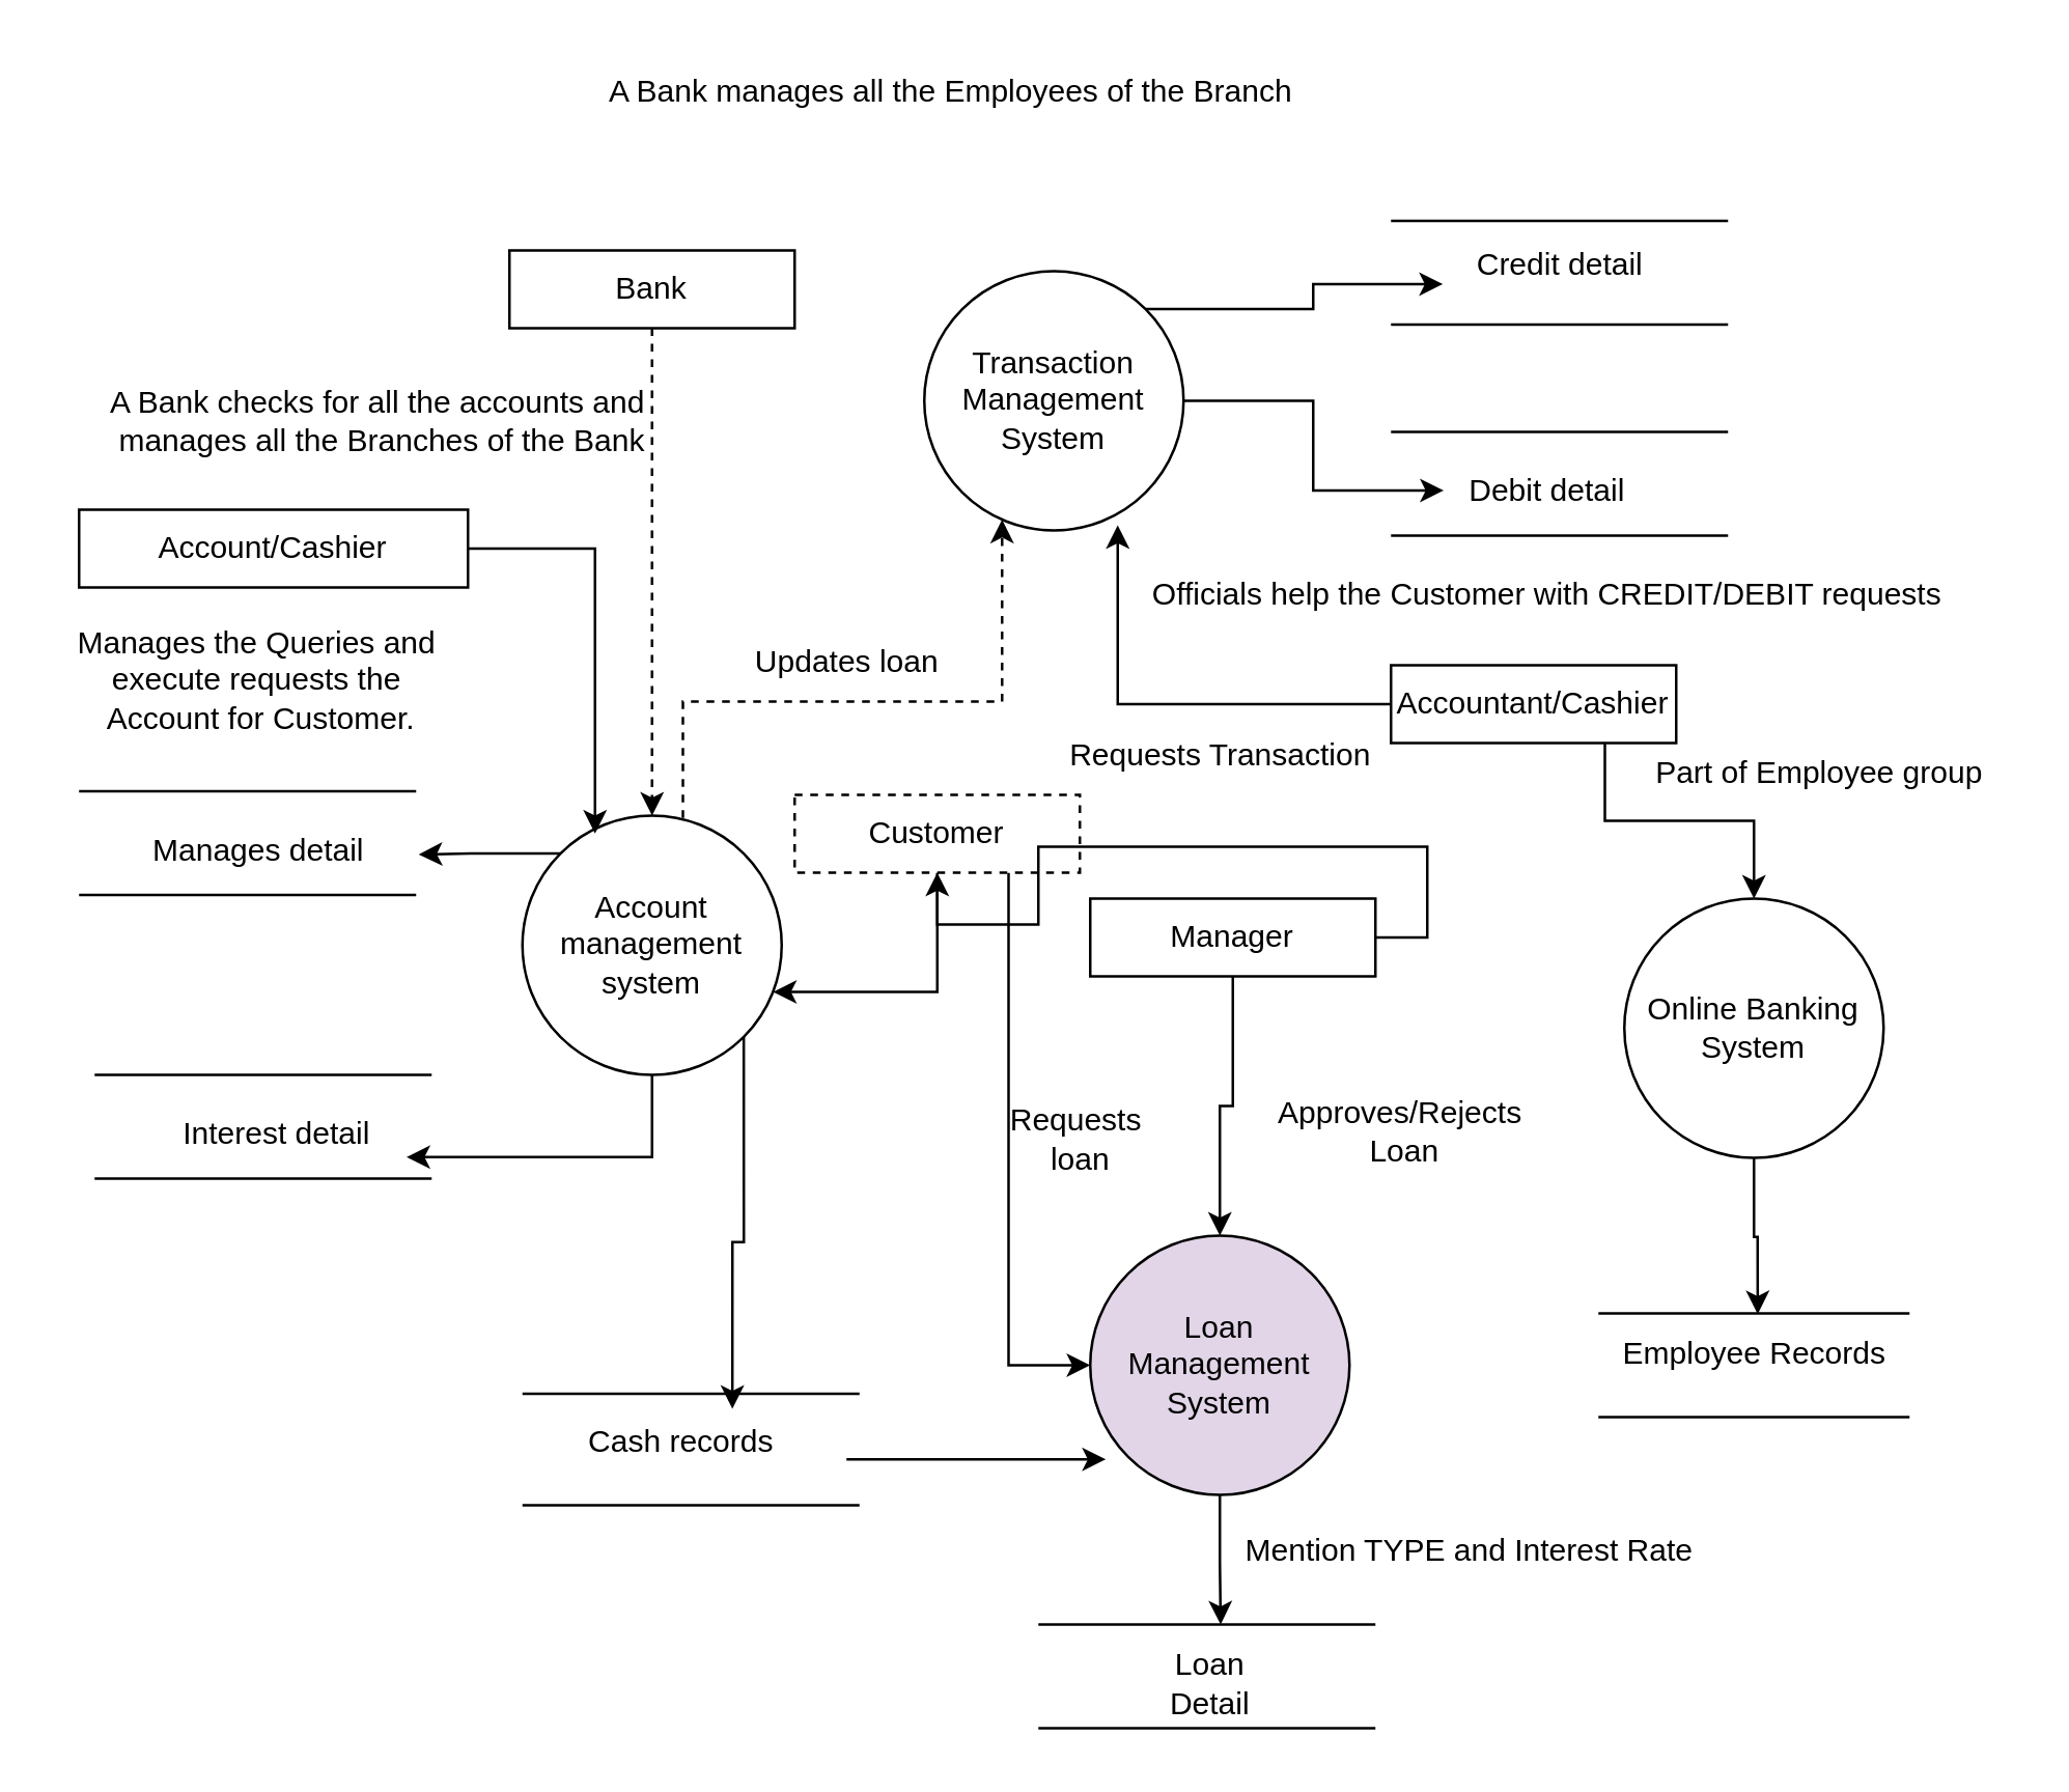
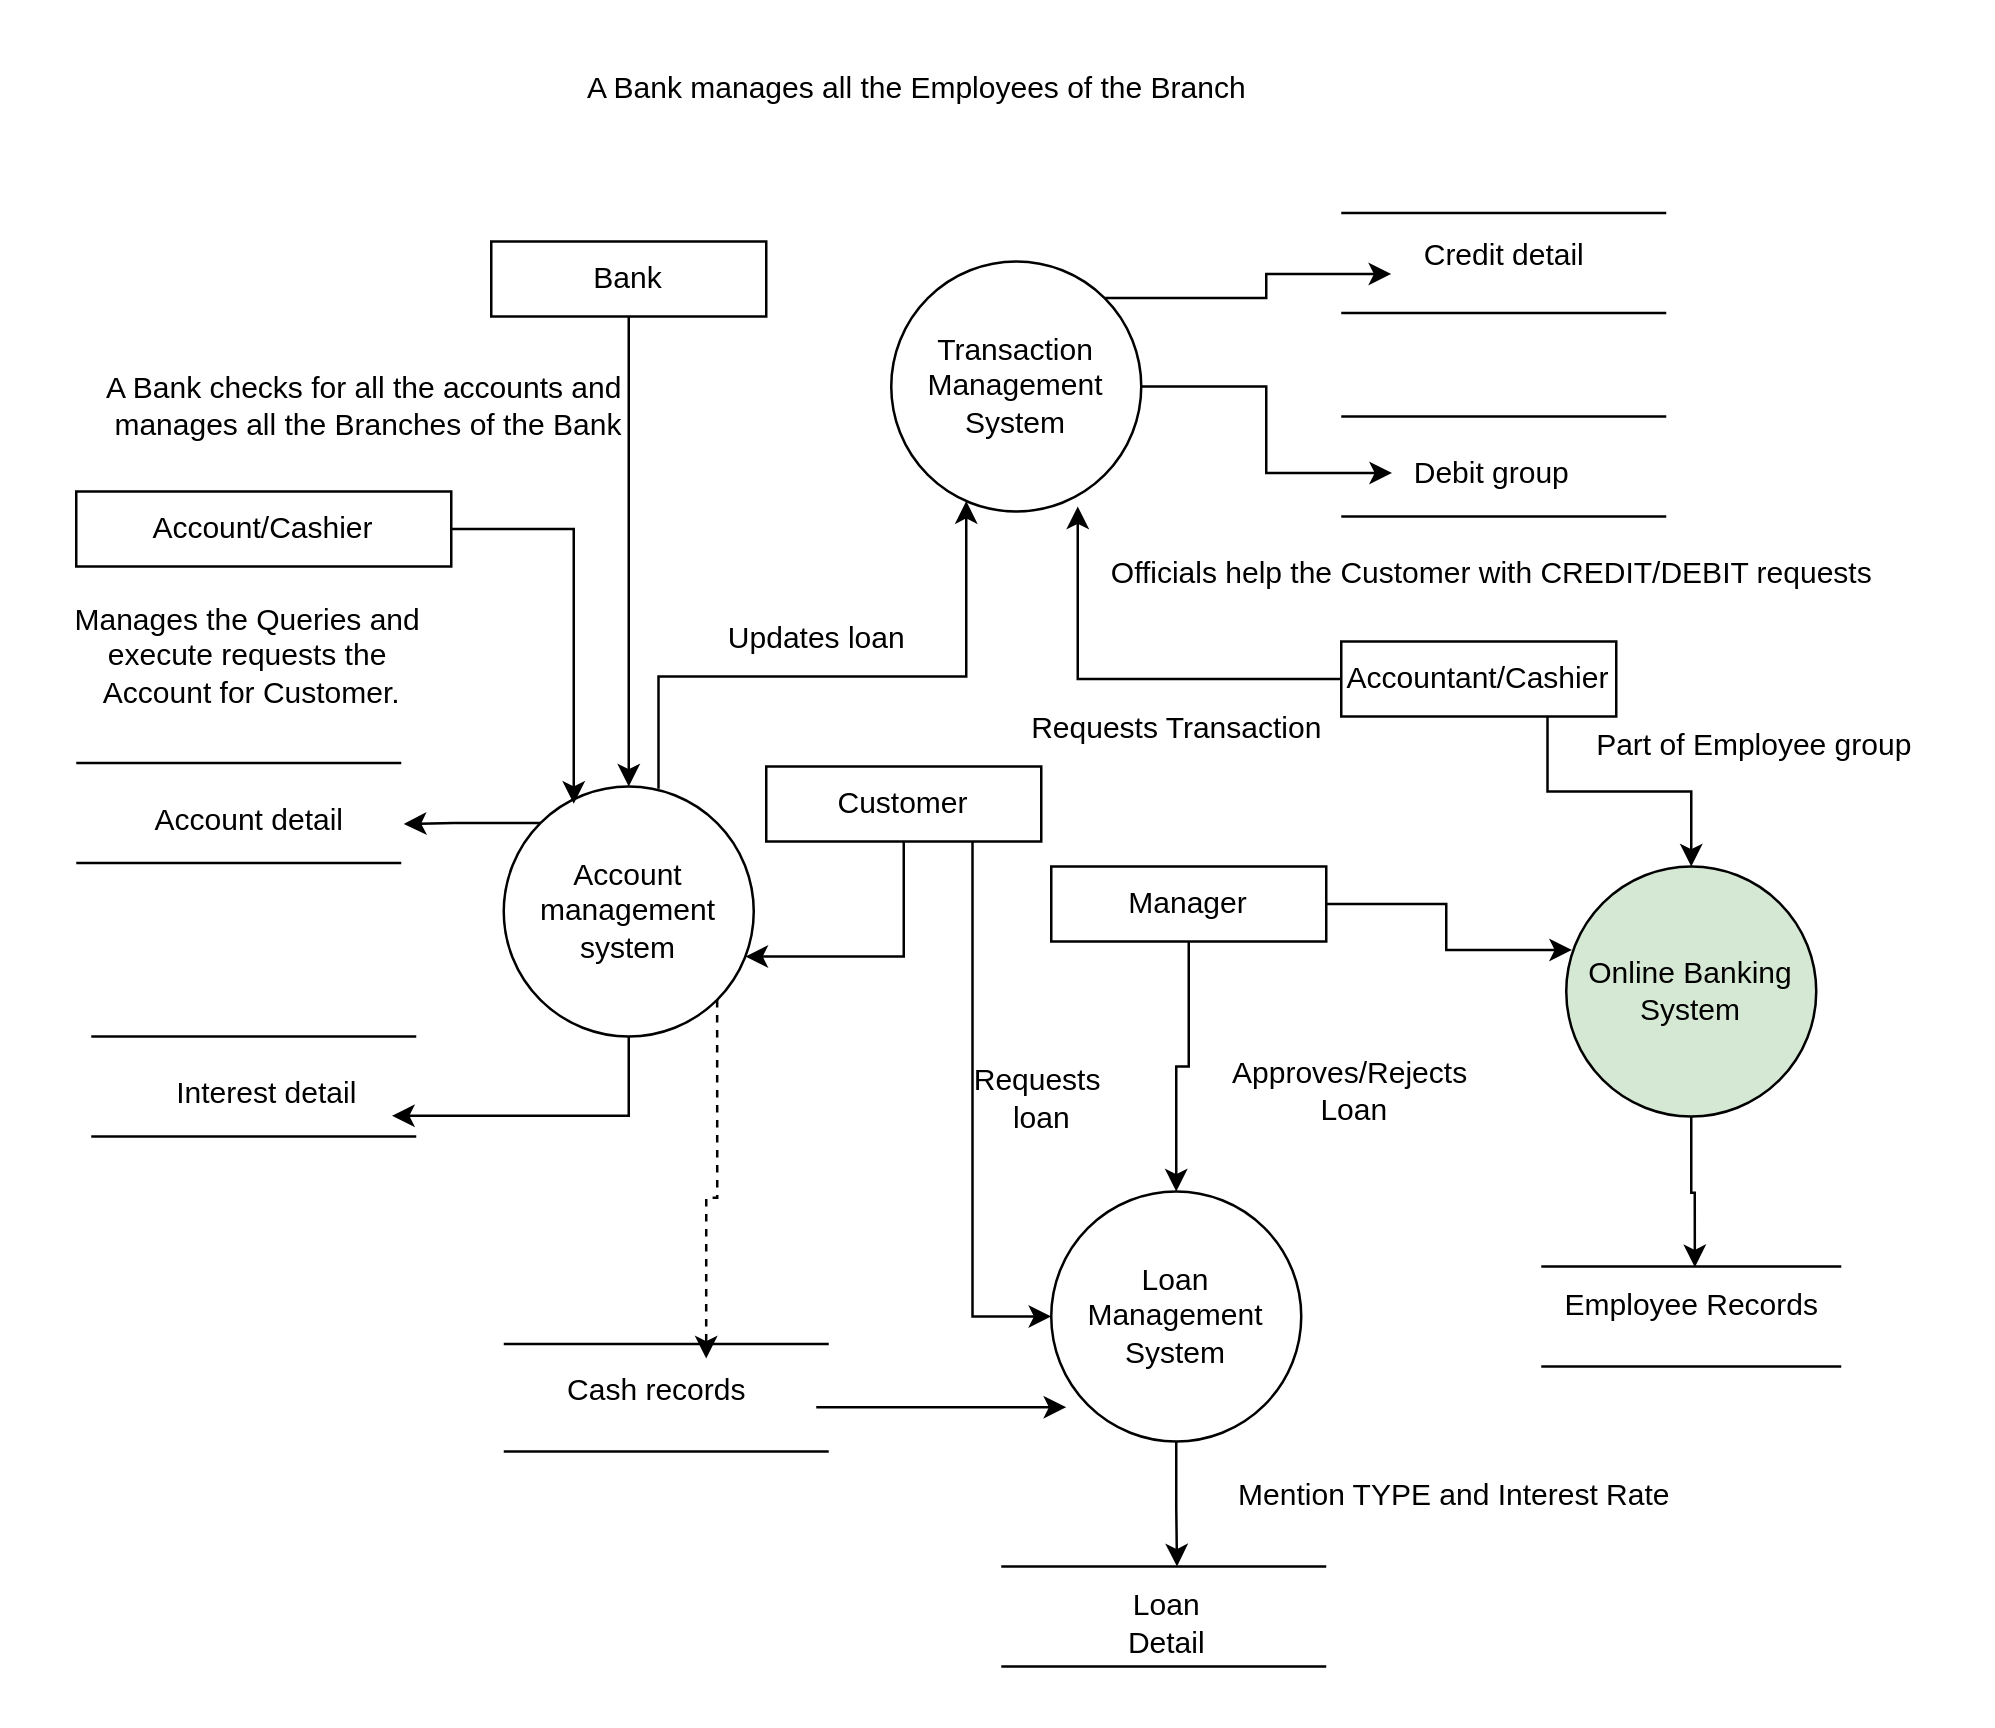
- <mxCell id="26" value="Debit detail" style="text;html=1;align=center;verticalAlign=middle;resizable=0;points=[];autosize=1;strokeColor=none;fillColor=none;" parent="1" vertex="1"><mxGeometry x="556" y="174" width="80" height="30" as="geometry" /></mxCell>
+ <mxCell id="26" value="Debit group" style="text;html=1;align=center;verticalAlign=middle;resizable=0;points=[];autosize=1;strokeColor=none;fillColor=none;" parent="1" vertex="1"><mxGeometry x="556" y="174" width="80" height="30" as="geometry" /></mxCell>
- <mxCell id="8" style="edgeStyle=orthogonalEdgeStyle;rounded=0;orthogonalLoop=1;jettySize=auto;html=1;exitX=0.5;exitY=1;exitDx=0;exitDy=0;dashed=1;" parent="1" source="9" target="5" edge="1"><mxGeometry relative="1" as="geometry" /></mxCell>
+ <mxCell id="8" style="edgeStyle=orthogonalEdgeStyle;rounded=0;orthogonalLoop=1;jettySize=auto;html=1;exitX=0.5;exitY=1;exitDx=0;exitDy=0;" parent="1" source="9" target="5" edge="1"><mxGeometry relative="1" as="geometry" /></mxCell>
- <mxCell id="43" style="edgeStyle=orthogonalEdgeStyle;rounded=0;orthogonalLoop=1;jettySize=auto;html=1;exitX=0.619;exitY=0.009;exitDx=0;exitDy=0;exitPerimeter=0;dashed=1;" parent="1" source="5" target="3" edge="1"><mxGeometry relative="1" as="geometry"><Array as="points"><mxPoint x="263" y="270" /><mxPoint x="386" y="270" /></Array></mxGeometry></mxCell>
+ <mxCell id="43" style="edgeStyle=orthogonalEdgeStyle;rounded=0;orthogonalLoop=1;jettySize=auto;html=1;exitX=0.619;exitY=0.009;exitDx=0;exitDy=0;exitPerimeter=0;" parent="1" source="5" target="3" edge="1"><mxGeometry relative="1" as="geometry"><Array as="points"><mxPoint x="263" y="270" /><mxPoint x="386" y="270" /></Array></mxGeometry></mxCell>
- <mxCell id="12" value="Customer" style="rounded=0;whiteSpace=wrap;html=1;dashed=1;" parent="1" vertex="1"><mxGeometry x="306" y="306" width="110" height="30" as="geometry" /></mxCell>
+ <mxCell id="12" value="Customer" style="rounded=0;whiteSpace=wrap;html=1;" parent="1" vertex="1"><mxGeometry x="306" y="306" width="110" height="30" as="geometry" /></mxCell>
- <mxCell id="42" style="edgeStyle=orthogonalEdgeStyle;rounded=0;orthogonalLoop=1;jettySize=auto;html=1;exitX=1;exitY=0.5;exitDx=0;exitDy=0;" parent="1" source="15" target="12" edge="1"><mxGeometry relative="1" as="geometry" /></mxCell>
+ <mxCell id="42" style="edgeStyle=orthogonalEdgeStyle;rounded=0;orthogonalLoop=1;jettySize=auto;html=1;exitX=1;exitY=0.5;exitDx=0;exitDy=0;entryX=0.023;entryY=0.334;entryDx=0;entryDy=0;entryPerimeter=0;" parent="1" source="15" target="6" edge="1"><mxGeometry relative="1" as="geometry" /></mxCell>
- <mxCell id="31" value="Manages detail" style="text;html=1;align=center;verticalAlign=middle;resizable=0;points=[];autosize=1;strokeColor=none;fillColor=none;" parent="1" vertex="1"><mxGeometry x="49" y="312.57" width="100" height="30" as="geometry" /></mxCell>
+ <mxCell id="31" value="Account detail" style="text;html=1;align=center;verticalAlign=middle;resizable=0;points=[];autosize=1;strokeColor=none;fillColor=none;" parent="1" vertex="1"><mxGeometry x="49" y="312.57" width="100" height="30" as="geometry" /></mxCell>
- <mxCell id="6" value="Online Banking System" style="ellipse;whiteSpace=wrap;html=1;aspect=fixed;" parent="1" vertex="1"><mxGeometry x="626" y="346" width="100" height="100" as="geometry" /></mxCell>
+ <mxCell id="6" value="Online Banking System" style="ellipse;whiteSpace=wrap;html=1;aspect=fixed;fillColor=#d5e8d4;" parent="1" vertex="1"><mxGeometry x="626" y="346" width="100" height="100" as="geometry" /></mxCell>
- <mxCell id="48" style="edgeStyle=orthogonalEdgeStyle;rounded=0;orthogonalLoop=1;jettySize=auto;html=1;exitX=1;exitY=1;exitDx=0;exitDy=0;entryX=0.722;entryY=-0.004;entryDx=0;entryDy=0;entryPerimeter=0;" parent="1" source="5" target="35" edge="1"><mxGeometry relative="1" as="geometry" /></mxCell>
+ <mxCell id="48" style="edgeStyle=orthogonalEdgeStyle;rounded=0;orthogonalLoop=1;jettySize=auto;html=1;exitX=1;exitY=1;exitDx=0;exitDy=0;entryX=0.722;entryY=-0.004;entryDx=0;entryDy=0;entryPerimeter=0;dashed=1;" parent="1" source="5" target="35" edge="1"><mxGeometry relative="1" as="geometry" /></mxCell>
- <mxCell id="7" value="Loan Management System" style="ellipse;whiteSpace=wrap;html=1;aspect=fixed;fillColor=#e1d5e7;" parent="1" vertex="1"><mxGeometry x="420" y="476" width="100" height="100" as="geometry" /></mxCell>
+ <mxCell id="7" value="Loan Management System" style="ellipse;whiteSpace=wrap;html=1;aspect=fixed;" parent="1" vertex="1"><mxGeometry x="420" y="476" width="100" height="100" as="geometry" /></mxCell>
- <mxCell id="54" value="Mention TYPE and Interest Rate" style="text;html=1;align=center;verticalAlign=middle;resizable=0;points=[];autosize=1;strokeColor=none;fillColor=none;" parent="1" vertex="1"><mxGeometry x="466" y="583" width="200" height="30" as="geometry" /></mxCell>
+ <mxCell id="54" value="Mention TYPE and Interest Rate" style="text;html=1;align=center;verticalAlign=middle;resizable=0;points=[];autosize=1;strokeColor=none;fillColor=none;" parent="1" vertex="1"><mxGeometry x="481" y="583" width="200" height="30" as="geometry" /></mxCell>
